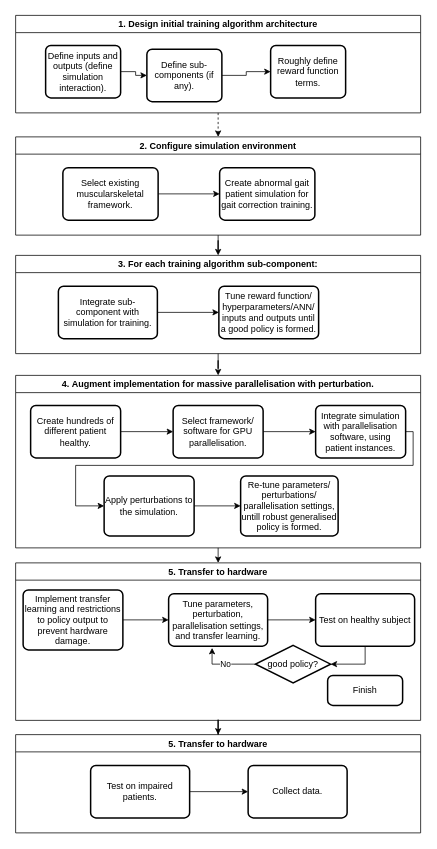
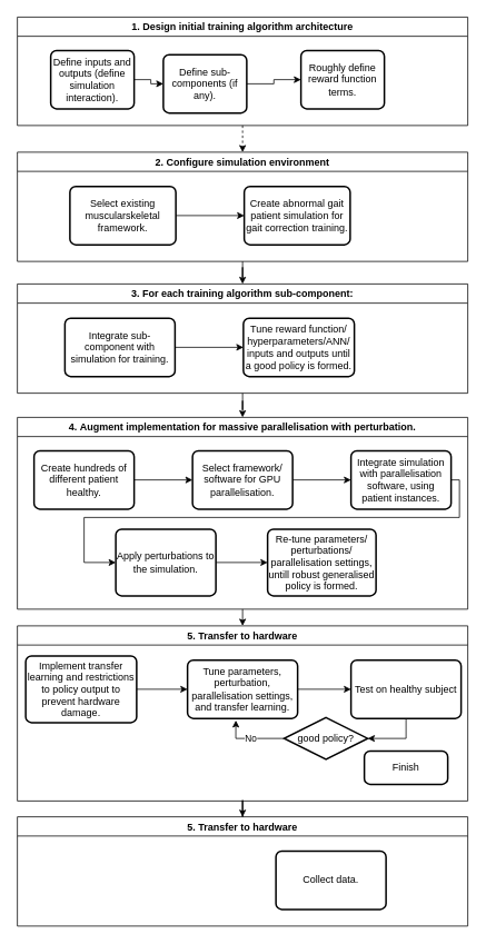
- <mxCell id="43" value="Test on impaired patients." style="rounded=1;whiteSpace=wrap;html=1;absoluteArcSize=1;arcSize=14;strokeWidth=2;" vertex="1" parent="41"><mxGeometry x="100" y="41" width="132" height="70" as="geometry" /></mxCell>
- <mxCell id="42" value="" style="edgeStyle=orthogonalEdgeStyle;rounded=0;orthogonalLoop=1;jettySize=auto;html=1;" edge="1" parent="41" source="43" target="44"><mxGeometry relative="1" as="geometry" /></mxCell>
